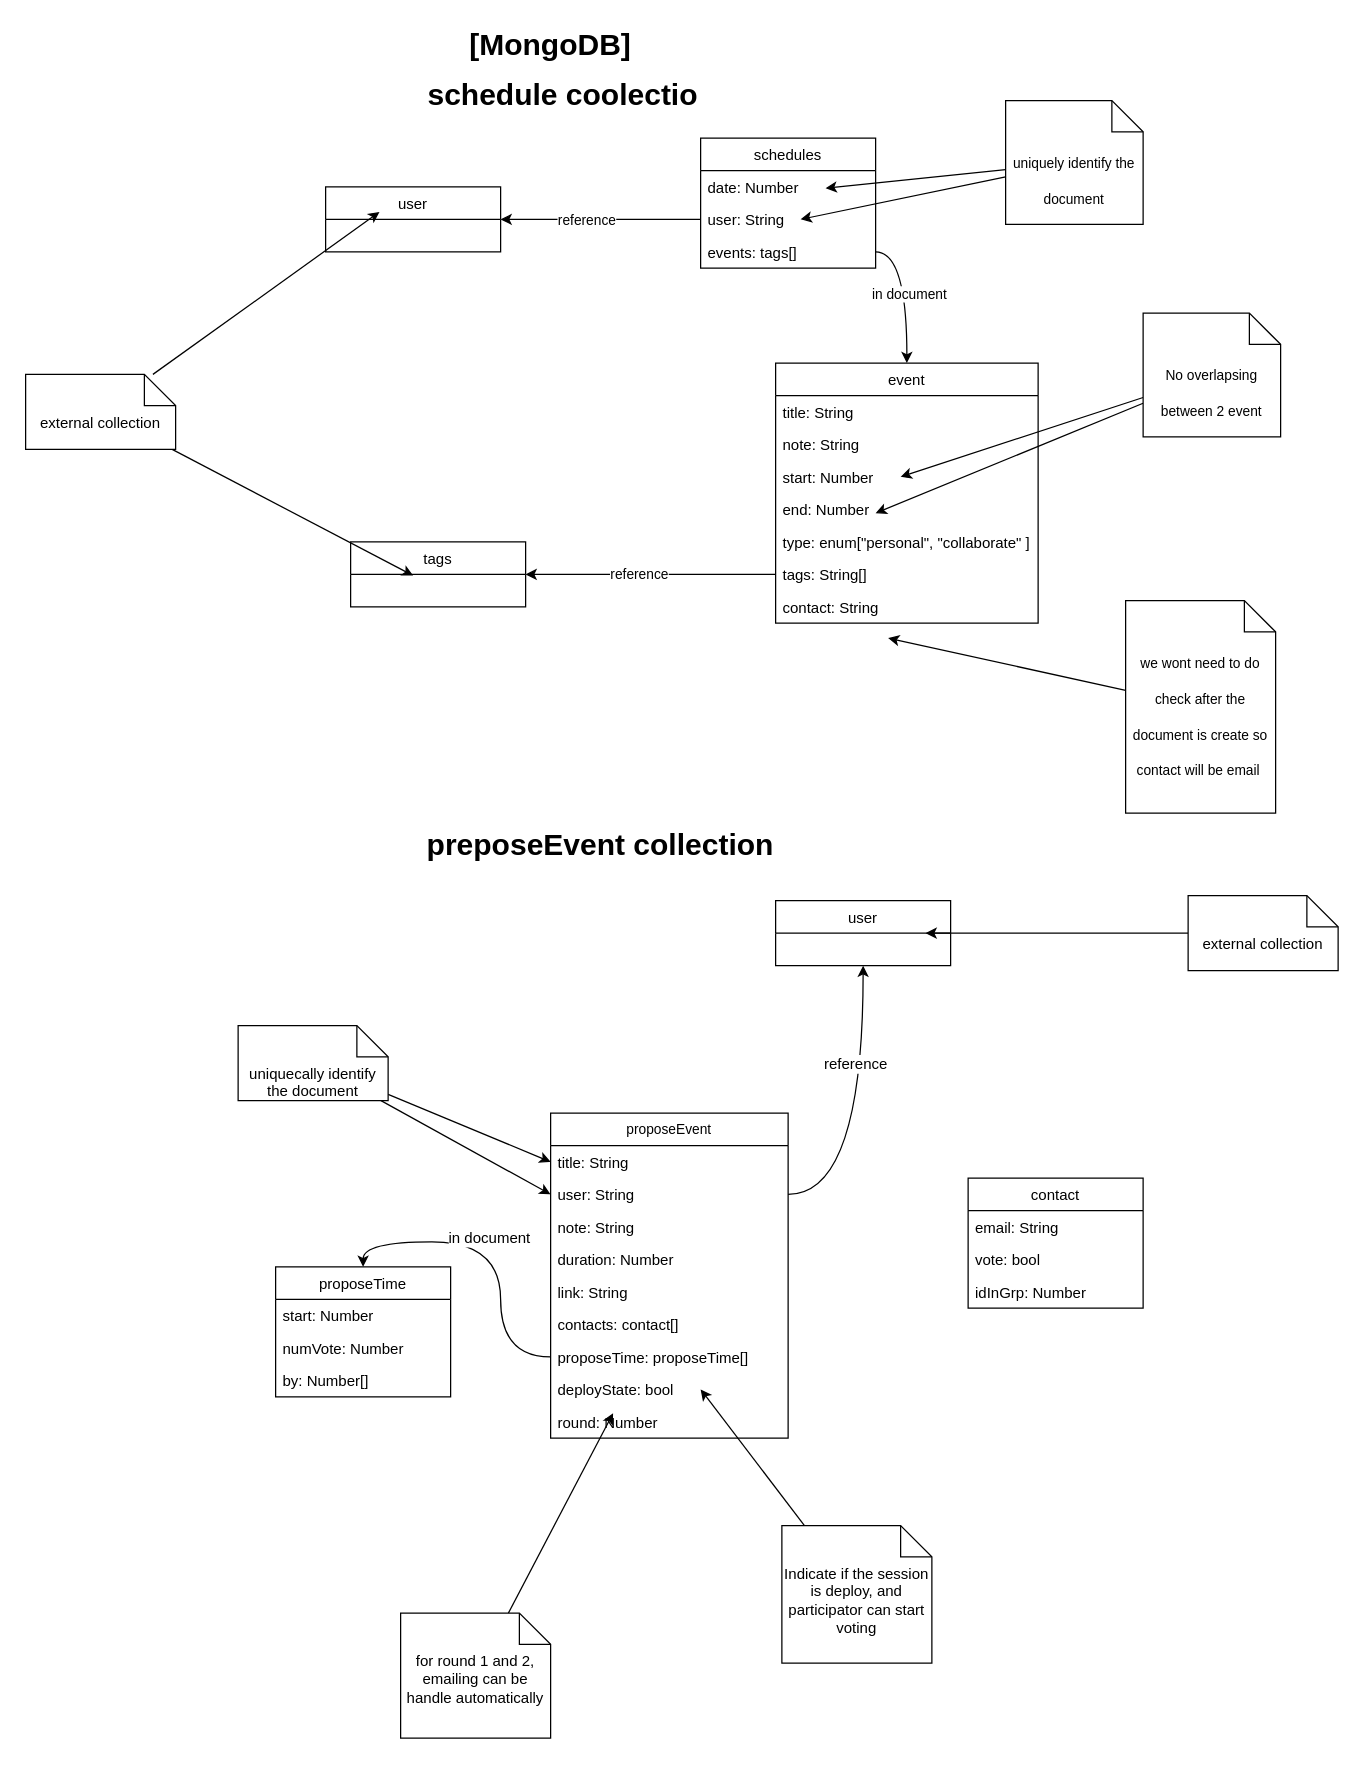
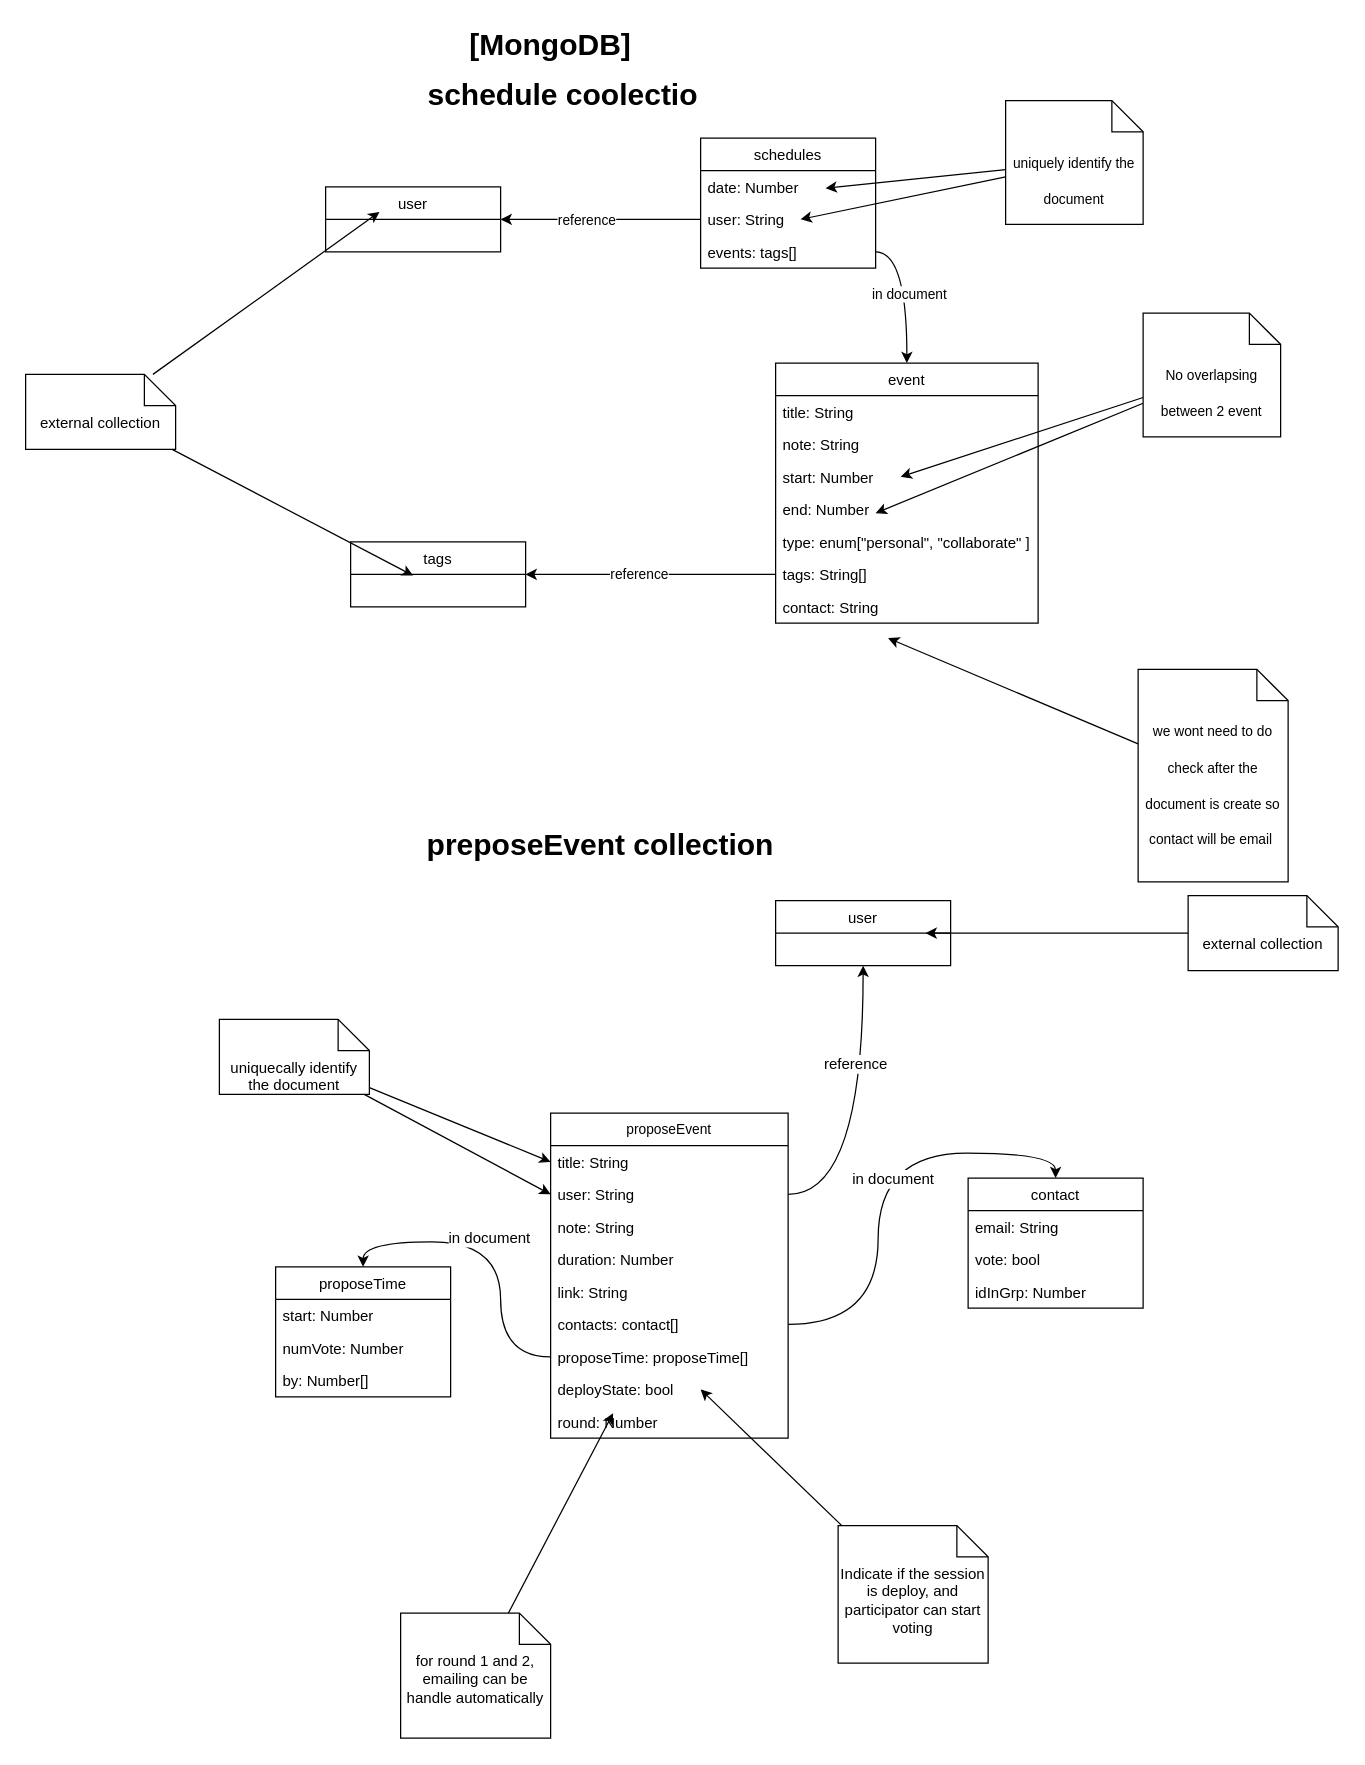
- <mxCell id="30" value="&lt;font style=&quot;font-size: 11px&quot;&gt;we wont need to do check after the document is create so contact will be email&amp;nbsp;&lt;/font&gt;" style="shape=note2;boundedLbl=1;whiteSpace=wrap;html=1;size=25;verticalAlign=top;align=center;fontSize=24;" vertex="1" parent="1"><mxGeometry x="900" y="480" width="120" height="170" as="geometry" /></mxCell>
+ <mxCell id="30" value="&lt;font style=&quot;font-size: 11px&quot;&gt;we wont need to do check after the document is create so contact will be email&amp;nbsp;&lt;/font&gt;" style="shape=note2;boundedLbl=1;whiteSpace=wrap;html=1;size=25;verticalAlign=top;align=center;fontSize=24;" vertex="1" parent="1"><mxGeometry x="910" y="535" width="120" height="170" as="geometry" /></mxCell>
- <mxCell id="60" value="uniquecally identify the document" style="shape=note2;boundedLbl=1;whiteSpace=wrap;html=1;size=25;verticalAlign=top;align=center;fontFamily=Helvetica;fontSize=12;" vertex="1" parent="1"><mxGeometry x="190" y="820" width="120" height="60" as="geometry" /></mxCell>
+ <mxCell id="60" value="uniquecally identify the document" style="shape=note2;boundedLbl=1;whiteSpace=wrap;html=1;size=25;verticalAlign=top;align=center;fontFamily=Helvetica;fontSize=12;" vertex="1" parent="1"><mxGeometry x="175" y="815" width="120" height="60" as="geometry" /></mxCell>
+ <mxCell id="36" style="edgeStyle=orthogonalEdgeStyle;curved=1;rounded=0;orthogonalLoop=1;jettySize=auto;html=1;entryX=0.5;entryY=0;entryDx=0;entryDy=0;fontFamily=Helvetica;fontSize=12;" edge="1" parent="1" source="54" target="32"><mxGeometry relative="1" as="geometry" /></mxCell>
+ <mxCell id="37" value="in document" style="edgeLabel;html=1;align=center;verticalAlign=middle;resizable=0;points=[];fontSize=12;fontFamily=Helvetica;" vertex="1" connectable="0" parent="36"><mxGeometry x="0.018" y="-11" relative="1" as="geometry"><mxPoint as="offset" /></mxGeometry></mxCell>
- <mxCell id="45" value="Indicate if the session is deploy, and participator can start voting" style="shape=note2;boundedLbl=1;whiteSpace=wrap;html=1;size=25;verticalAlign=top;align=center;fontFamily=Helvetica;fontSize=12;" vertex="1" parent="1"><mxGeometry x="625" y="1220" width="120" height="110" as="geometry" /></mxCell>
+ <mxCell id="45" value="Indicate if the session is deploy, and participator can start voting" style="shape=note2;boundedLbl=1;whiteSpace=wrap;html=1;size=25;verticalAlign=top;align=center;fontFamily=Helvetica;fontSize=12;" vertex="1" parent="1"><mxGeometry x="670" y="1220" width="120" height="110" as="geometry" /></mxCell>
